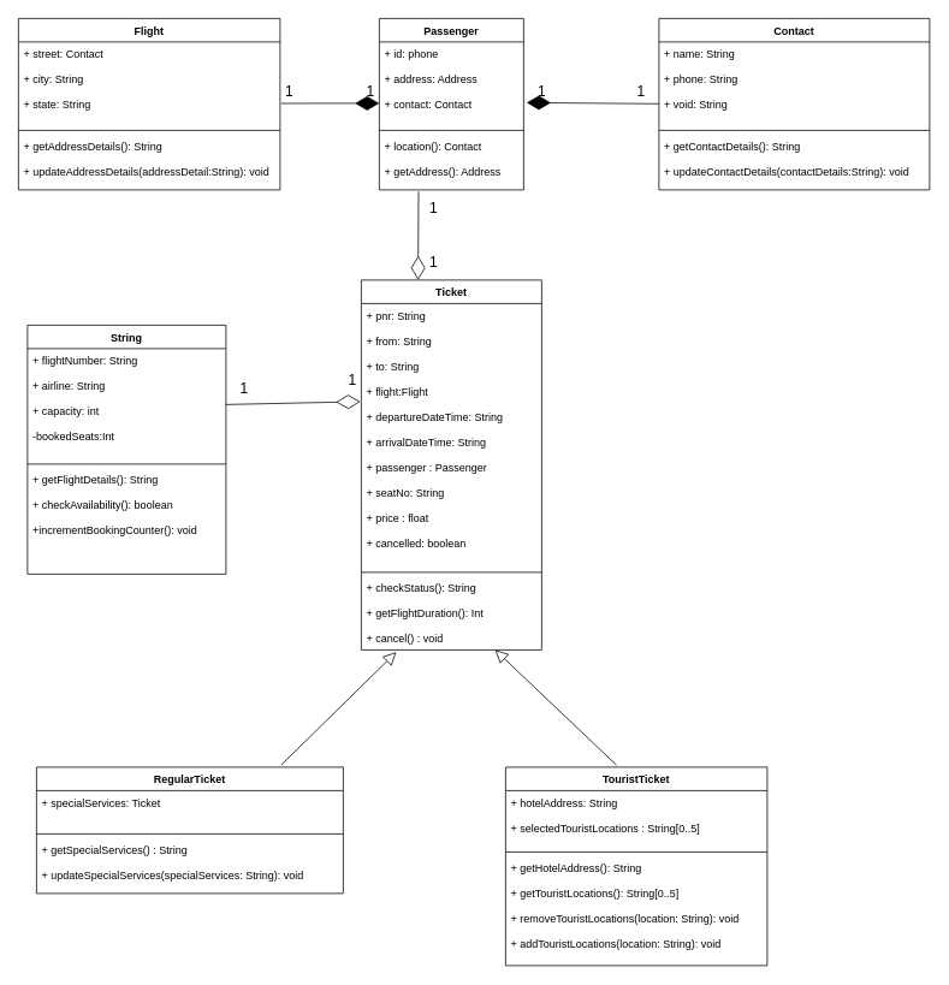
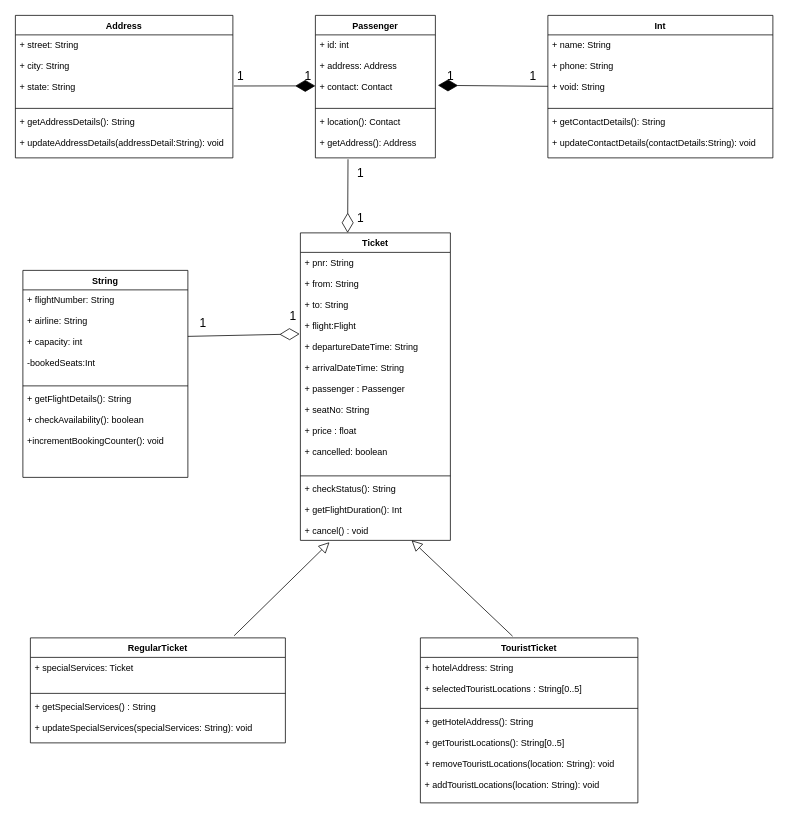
- <mxCell id="2" value="Flight" style="swimlane;fontStyle=1;align=center;verticalAlign=top;childLayout=stackLayout;horizontal=1;startSize=26;horizontalStack=0;resizeParent=1;resizeParentMax=0;resizeLast=0;collapsible=1;marginBottom=0;" vertex="1" parent="1"><mxGeometry x="20" y="20" width="290" height="190" as="geometry" /></mxCell>
+ <mxCell id="2" value="Address" style="swimlane;fontStyle=1;align=center;verticalAlign=top;childLayout=stackLayout;horizontal=1;startSize=26;horizontalStack=0;resizeParent=1;resizeParentMax=0;resizeLast=0;collapsible=1;marginBottom=0;" vertex="1" parent="1"><mxGeometry x="20" y="20" width="290" height="190" as="geometry" /></mxCell>
- <mxCell id="11" value="Contact" style="swimlane;fontStyle=1;align=center;verticalAlign=top;childLayout=stackLayout;horizontal=1;startSize=26;horizontalStack=0;resizeParent=1;resizeParentMax=0;resizeLast=0;collapsible=1;marginBottom=0;" vertex="1" parent="1"><mxGeometry x="730" y="20" width="300" height="190" as="geometry" /></mxCell>
+ <mxCell id="11" value="Int" style="swimlane;fontStyle=1;align=center;verticalAlign=top;childLayout=stackLayout;horizontal=1;startSize=26;horizontalStack=0;resizeParent=1;resizeParentMax=0;resizeLast=0;collapsible=1;marginBottom=0;" vertex="1" parent="1"><mxGeometry x="730" y="20" width="300" height="190" as="geometry" /></mxCell>
- <mxCell id="3" value="+ street: Contact&#10;&#10;+ city: String&#10;&#10;+ state: String&#10;&#10;" style="text;strokeColor=none;fillColor=none;align=left;verticalAlign=top;spacingLeft=4;spacingRight=4;overflow=hidden;rotatable=0;points=[[0,0.5],[1,0.5]];portConstraint=eastwest;" vertex="1" parent="2"><mxGeometry y="26" width="290" height="94" as="geometry" /></mxCell>
+ <mxCell id="3" value="+ street: String&#10;&#10;+ city: String&#10;&#10;+ state: String&#10;&#10;" style="text;strokeColor=none;fillColor=none;align=left;verticalAlign=top;spacingLeft=4;spacingRight=4;overflow=hidden;rotatable=0;points=[[0,0.5],[1,0.5]];portConstraint=eastwest;" vertex="1" parent="2"><mxGeometry y="26" width="290" height="94" as="geometry" /></mxCell>
- <mxCell id="7" value="+ id: phone&#10;&#10;+ address: Address&#10;&#10;+ contact: Contact&#10;&#10;" style="text;strokeColor=none;fillColor=none;align=left;verticalAlign=top;spacingLeft=4;spacingRight=4;overflow=hidden;rotatable=0;points=[[0,0.5],[1,0.5]];portConstraint=eastwest;" vertex="1" parent="6"><mxGeometry y="26" width="160" height="94" as="geometry" /></mxCell>
+ <mxCell id="7" value="+ id: int&#10;&#10;+ address: Address&#10;&#10;+ contact: Contact&#10;&#10;" style="text;strokeColor=none;fillColor=none;align=left;verticalAlign=top;spacingLeft=4;spacingRight=4;overflow=hidden;rotatable=0;points=[[0,0.5],[1,0.5]];portConstraint=eastwest;" vertex="1" parent="6"><mxGeometry y="26" width="160" height="94" as="geometry" /></mxCell>
